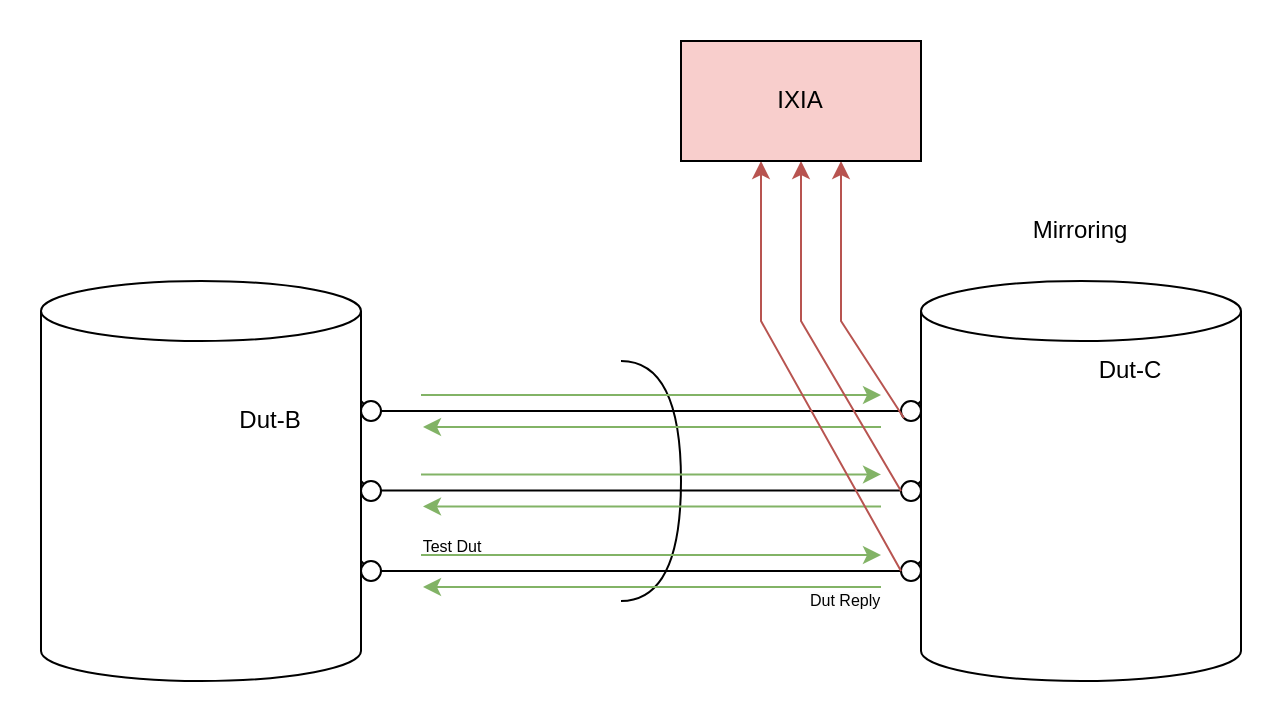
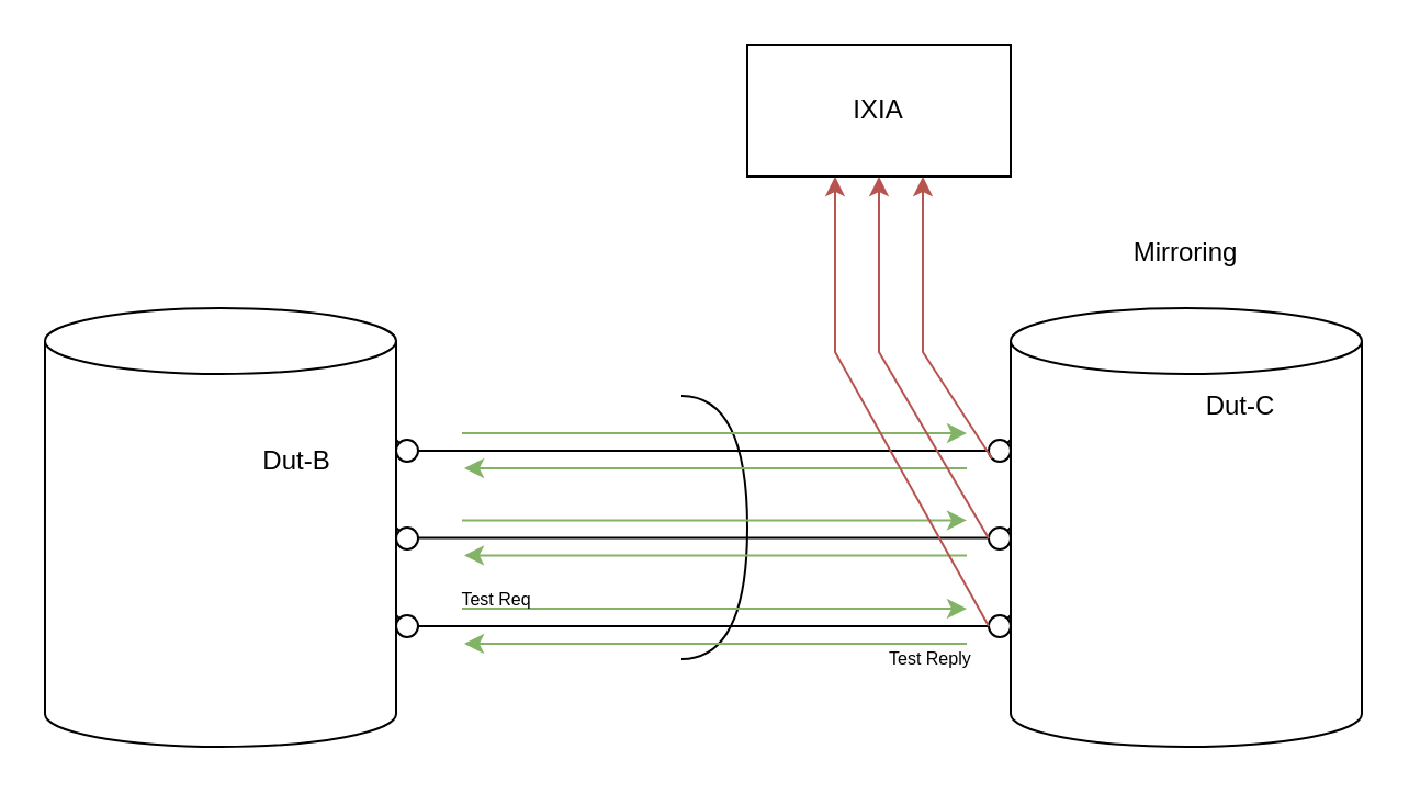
- <mxCell id="27" value="IXIA" style="rounded=0;whiteSpace=wrap;html=1;fillColor=#f8cecc;" vertex="1" parent="1"><mxGeometry x="340" y="20" width="120" height="60" as="geometry" /></mxCell>
+ <mxCell id="27" value="IXIA" style="rounded=0;whiteSpace=wrap;html=1;" vertex="1" parent="1"><mxGeometry x="340" y="20" width="120" height="60" as="geometry" /></mxCell>
- <mxCell id="28" value="Test Dut" style="text;html=1;align=center;verticalAlign=middle;whiteSpace=wrap;rounded=0;fontSize=8;" vertex="1" parent="1"><mxGeometry x="206" y="268" width="40" height="10" as="geometry" /></mxCell>
+ <mxCell id="28" value="Test Req" style="text;html=1;align=center;verticalAlign=middle;whiteSpace=wrap;rounded=0;fontSize=8;" vertex="1" parent="1"><mxGeometry x="206" y="268" width="40" height="10" as="geometry" /></mxCell>
- <mxCell id="29" value="&lt;span style=&quot;color: rgb(0, 0, 0); font-family: Helvetica; font-size: 8px; font-style: normal; font-variant-ligatures: normal; font-variant-caps: normal; font-weight: 400; letter-spacing: normal; orphans: 2; text-align: center; text-indent: 0px; text-transform: none; widows: 2; word-spacing: 0px; -webkit-text-stroke-width: 0px; white-space: normal; background-color: rgb(251, 251, 251); text-decoration-thickness: initial; text-decoration-style: initial; text-decoration-color: initial; float: none; display: inline !important;&quot;&gt;Dut Reply&lt;/span&gt;" style="text;whiteSpace=wrap;html=1;" vertex="1" parent="1"><mxGeometry x="403" y="285" width="40" height="20" as="geometry" /></mxCell>
+ <mxCell id="29" value="&lt;span style=&quot;color: rgb(0, 0, 0); font-family: Helvetica; font-size: 8px; font-style: normal; font-variant-ligatures: normal; font-variant-caps: normal; font-weight: 400; letter-spacing: normal; orphans: 2; text-align: center; text-indent: 0px; text-transform: none; widows: 2; word-spacing: 0px; -webkit-text-stroke-width: 0px; white-space: normal; background-color: rgb(251, 251, 251); text-decoration-thickness: initial; text-decoration-style: initial; text-decoration-color: initial; float: none; display: inline !important;&quot;&gt;Test Reply&lt;/span&gt;" style="text;whiteSpace=wrap;html=1;" vertex="1" parent="1"><mxGeometry x="403" y="285" width="40" height="20" as="geometry" /></mxCell>
